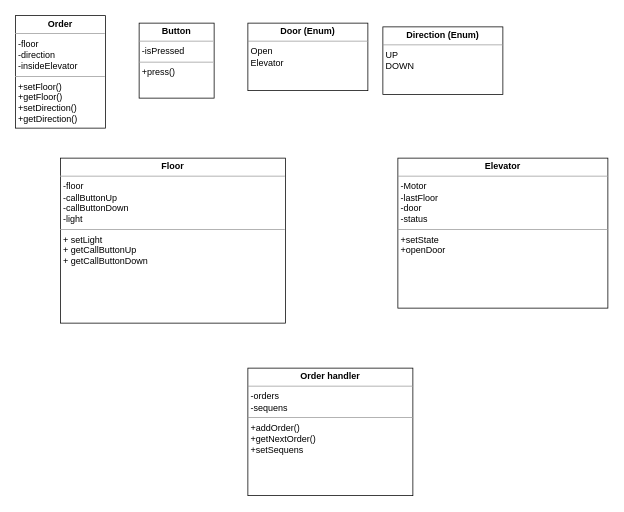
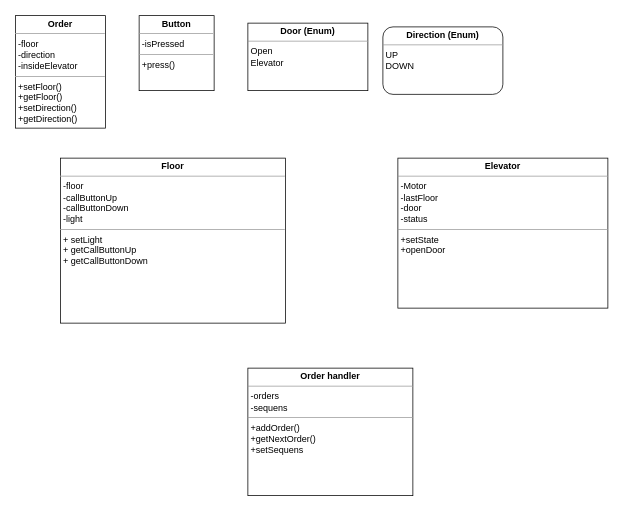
- <mxCell id="5" value="&lt;p style=&quot;margin:0px;margin-top:4px;text-align:center;&quot;&gt;&lt;b&gt;Button&lt;/b&gt;&lt;/p&gt;&lt;hr size=&quot;1&quot;&gt;&lt;p style=&quot;margin:0px;margin-left:4px;&quot;&gt;-isPressed&lt;/p&gt;&lt;hr size=&quot;1&quot;&gt;&lt;p style=&quot;margin:0px;margin-left:4px;&quot;&gt;&lt;span style=&quot;background-color: initial;&quot;&gt;+press()&lt;/span&gt;&lt;/p&gt;" style="verticalAlign=top;align=left;overflow=fill;fontSize=12;fontFamily=Helvetica;html=1;" vertex="1" parent="1"><mxGeometry x="185" y="30" width="100" height="100" as="geometry" /></mxCell>
+ <mxCell id="5" value="&lt;p style=&quot;margin:0px;margin-top:4px;text-align:center;&quot;&gt;&lt;b&gt;Button&lt;/b&gt;&lt;/p&gt;&lt;hr size=&quot;1&quot;&gt;&lt;p style=&quot;margin:0px;margin-left:4px;&quot;&gt;-isPressed&lt;/p&gt;&lt;hr size=&quot;1&quot;&gt;&lt;p style=&quot;margin:0px;margin-left:4px;&quot;&gt;&lt;span style=&quot;background-color: initial;&quot;&gt;+press()&lt;/span&gt;&lt;/p&gt;" style="verticalAlign=top;align=left;overflow=fill;fontSize=12;fontFamily=Helvetica;html=1;" vertex="1" parent="1"><mxGeometry x="185" y="20" width="100" height="100" as="geometry" /></mxCell>
- <mxCell id="8" value="&lt;p style=&quot;margin:0px;margin-top:4px;text-align:center;&quot;&gt;&lt;b&gt;Direction (Enum)&lt;/b&gt;&lt;/p&gt;&lt;hr size=&quot;1&quot;&gt;&lt;p style=&quot;margin:0px;margin-left:4px;&quot;&gt;UP&lt;/p&gt;&lt;p style=&quot;margin:0px;margin-left:4px;&quot;&gt;DOWN&lt;/p&gt;" style="verticalAlign=top;align=left;overflow=fill;fontSize=12;fontFamily=Helvetica;html=1;" vertex="1" parent="1"><mxGeometry x="510" y="35" width="160" height="90" as="geometry" /></mxCell>
+ <mxCell id="8" value="&lt;p style=&quot;margin:0px;margin-top:4px;text-align:center;&quot;&gt;&lt;b&gt;Direction (Enum)&lt;/b&gt;&lt;/p&gt;&lt;hr size=&quot;1&quot;&gt;&lt;p style=&quot;margin:0px;margin-left:4px;&quot;&gt;UP&lt;/p&gt;&lt;p style=&quot;margin:0px;margin-left:4px;&quot;&gt;DOWN&lt;/p&gt;" style="verticalAlign=top;align=left;overflow=fill;fontSize=12;fontFamily=Helvetica;html=1;rounded=1;" vertex="1" parent="1"><mxGeometry x="510" y="35" width="160" height="90" as="geometry" /></mxCell>
